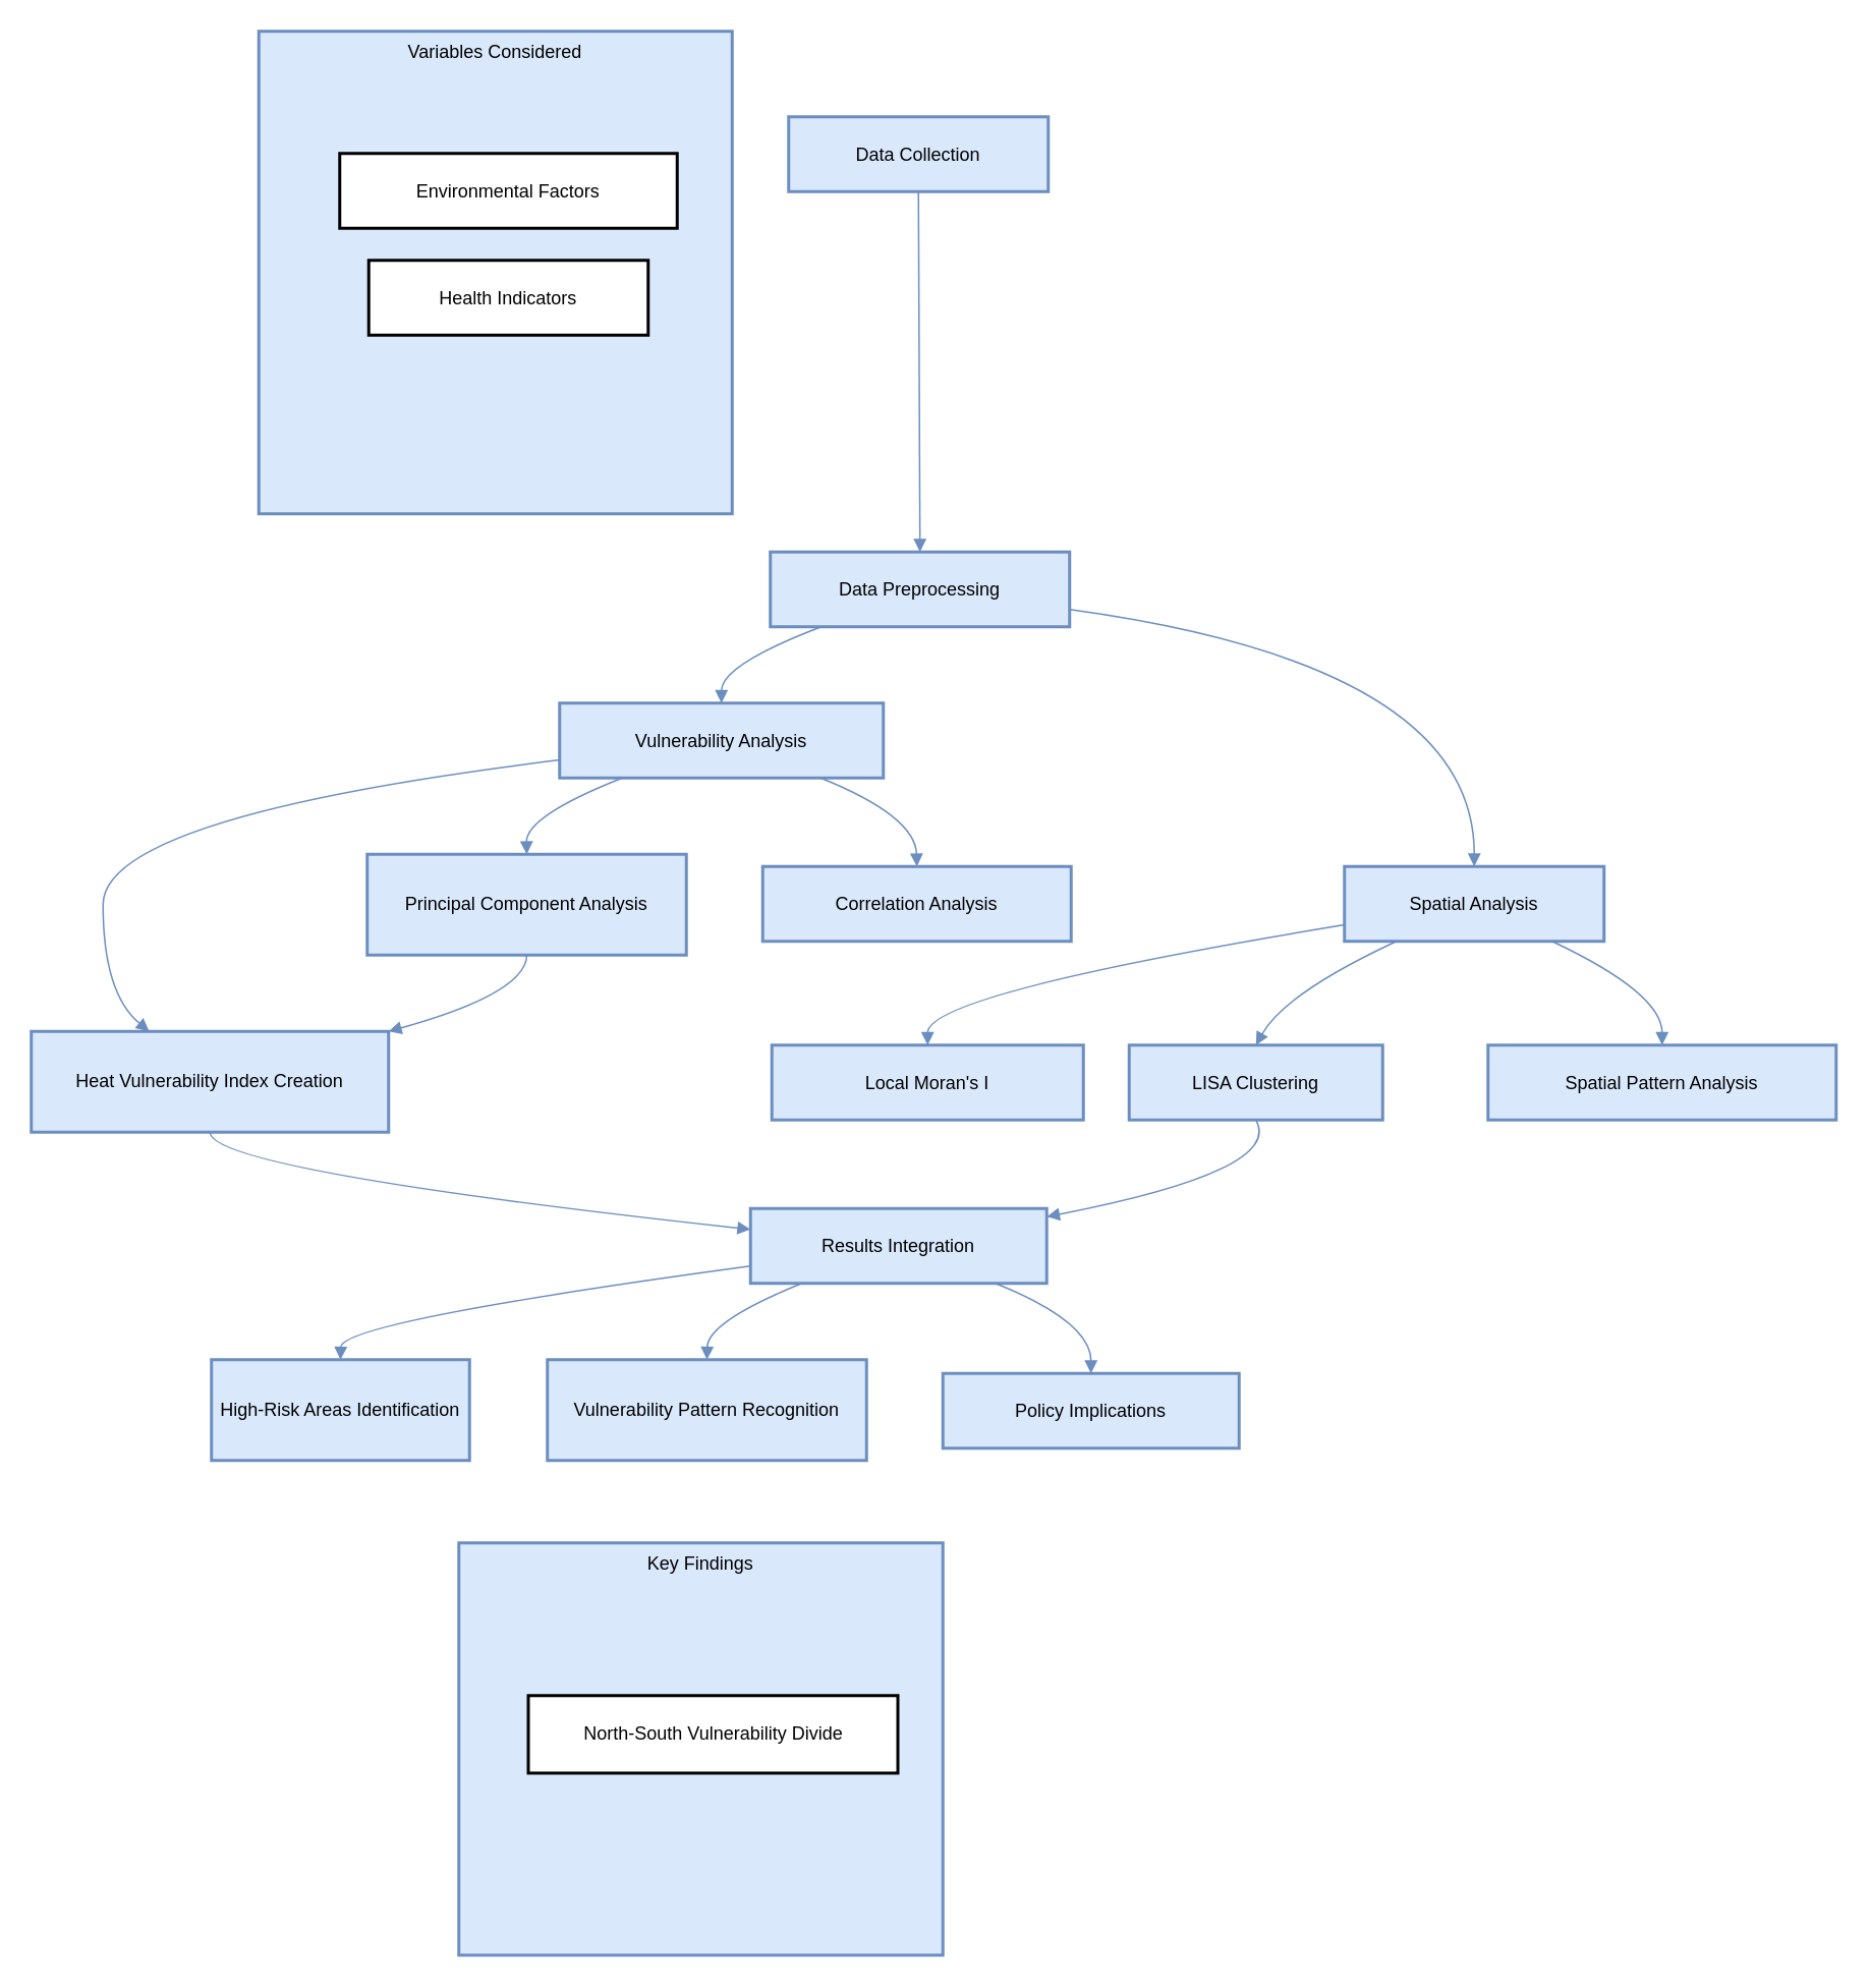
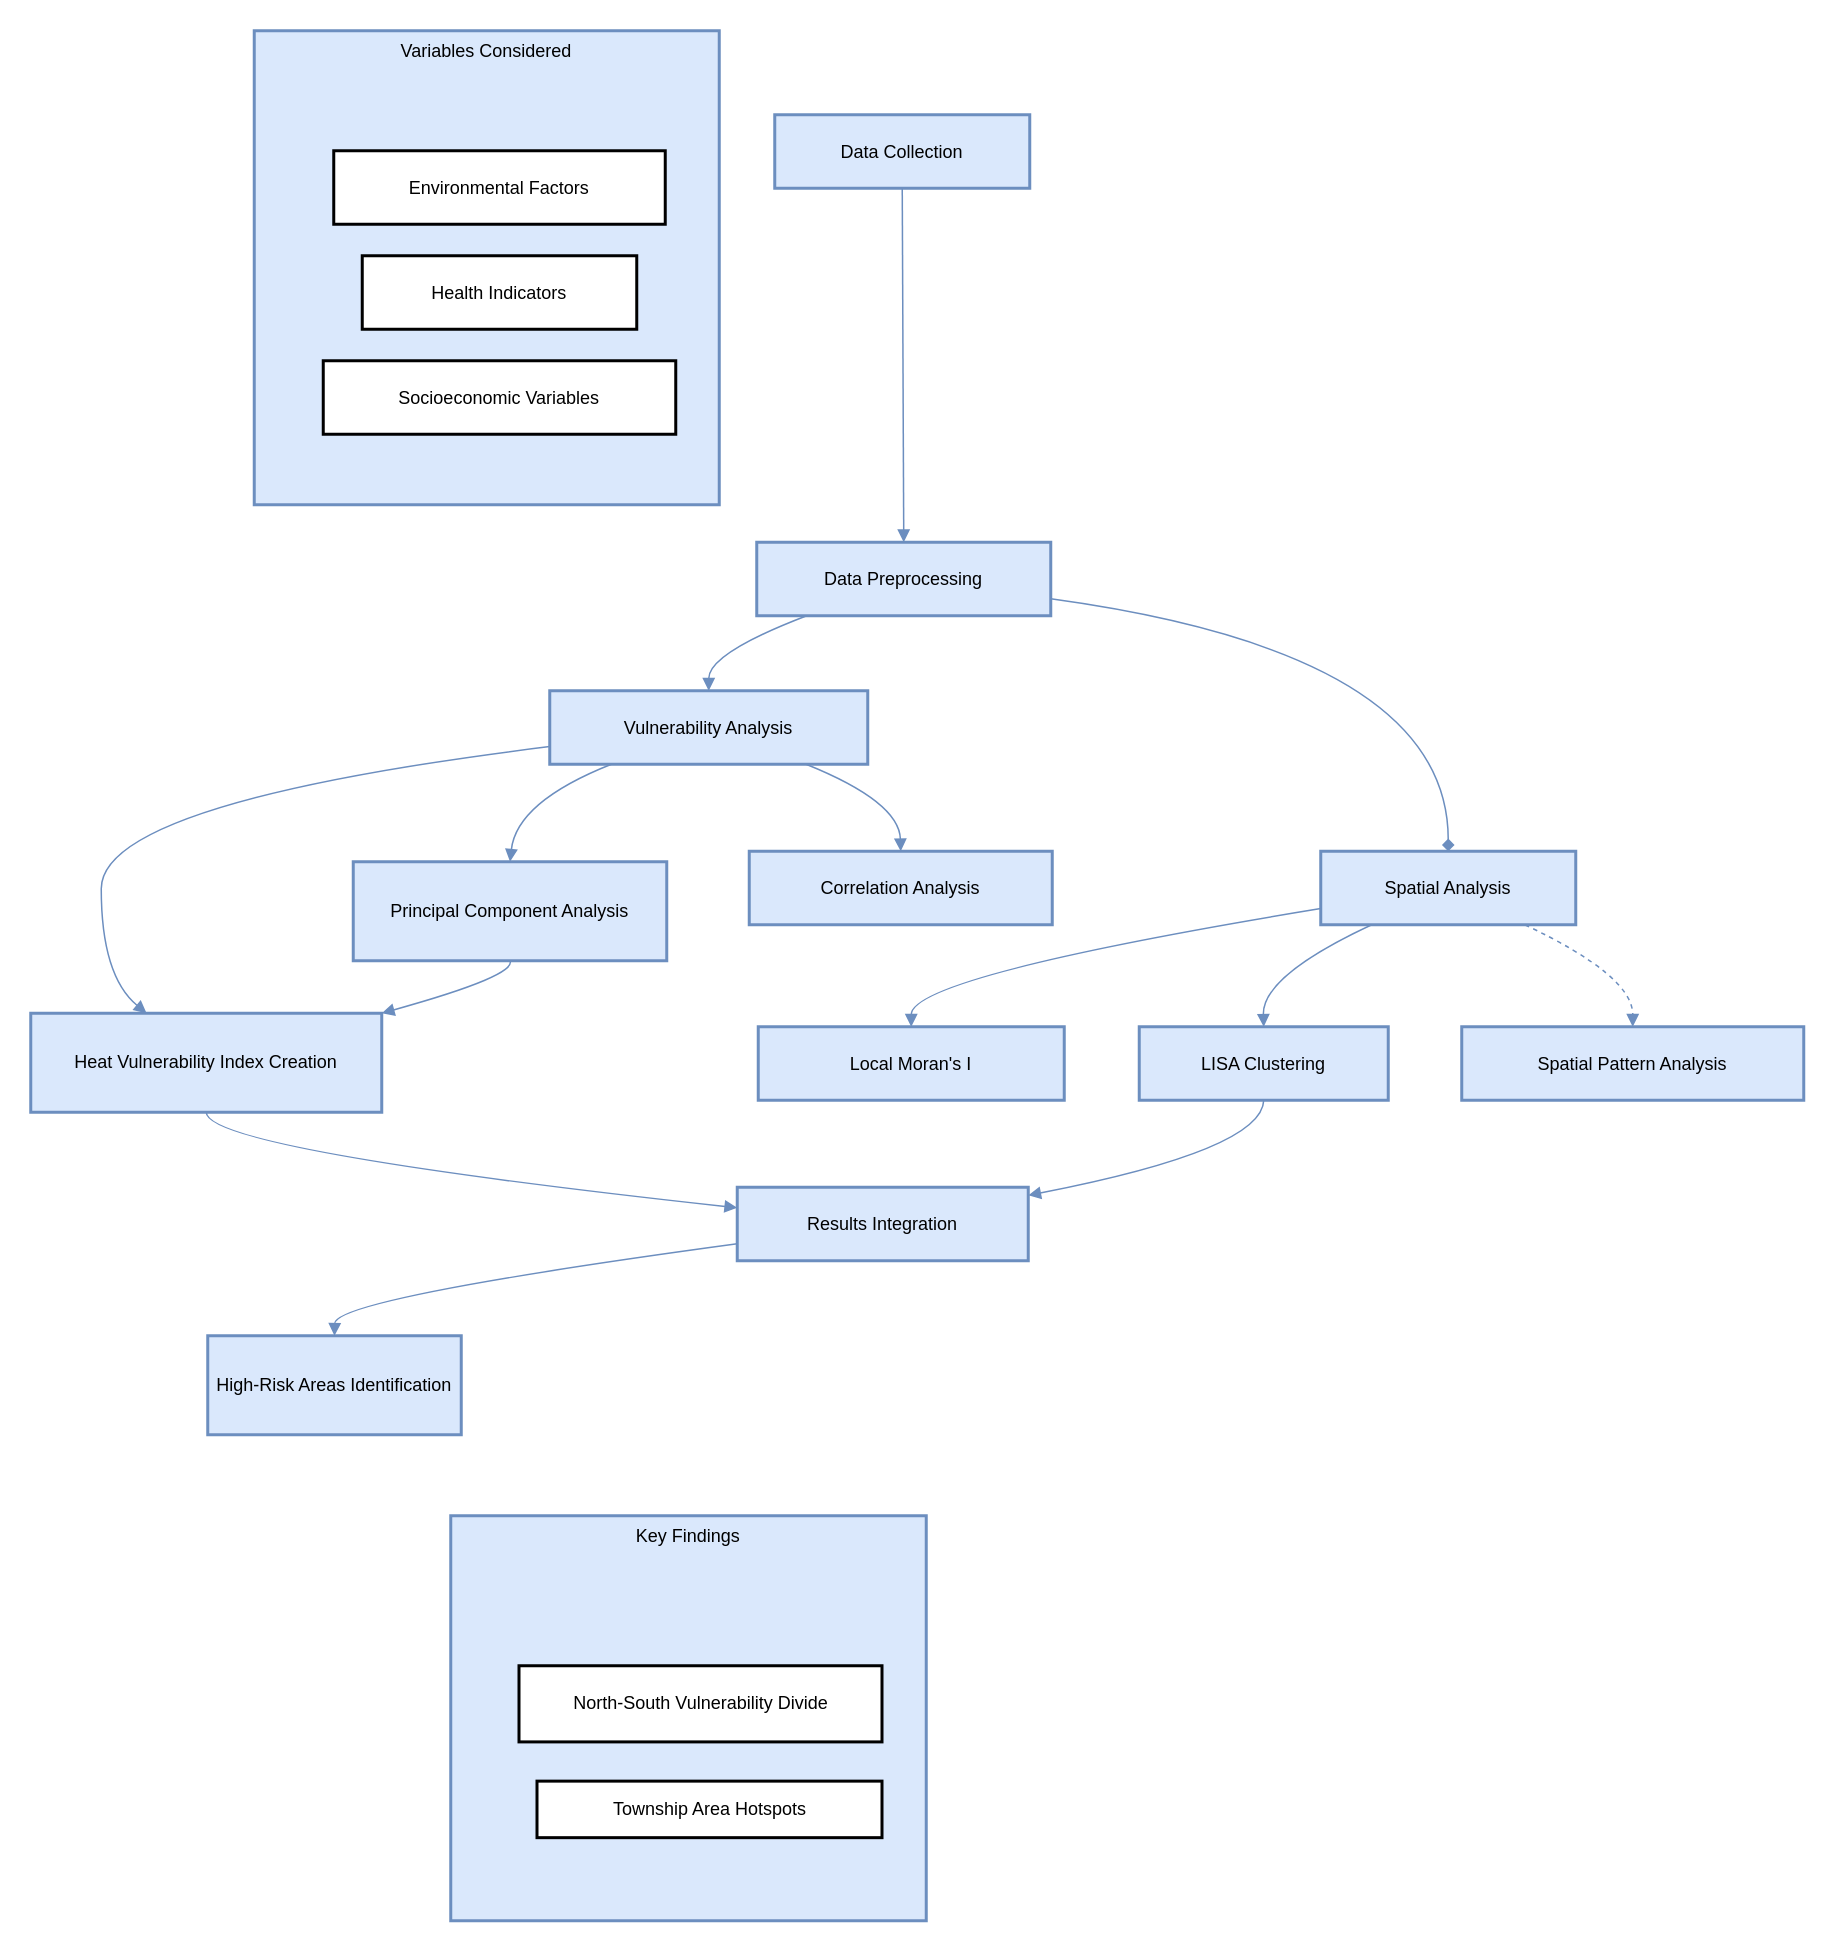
+ <mxCell id="8" value="Socioeconomic Variables" style="whiteSpace=wrap;strokeWidth=2;" vertex="1" parent="5"><mxGeometry x="46" y="220" width="235" height="49" as="geometry" /></mxCell>
- <mxCell id="25" value="" style="curved=1;startArrow=none;endArrow=block;exitX=1;exitY=0.77;entryX=0.5;entryY=0.01;rounded=0;fillColor=#dae8fc;strokeColor=#6c8ebf;" edge="1" parent="1" source="10" target="12"><mxGeometry relative="1" as="geometry"><Array as="points"><mxPoint x="965" y="435" /></Array></mxGeometry></mxCell>
+ <mxCell id="25" value="" style="curved=1;startArrow=none;endArrow=diamond;exitX=1;exitY=0.77;entryX=0.5;entryY=0.01;rounded=0;fillColor=#dae8fc;strokeColor=#6c8ebf;" edge="1" parent="1" source="10" target="12"><mxGeometry relative="1" as="geometry"><Array as="points"><mxPoint x="965" y="435" /></Array></mxGeometry></mxCell>
- <mxCell id="13" value="Principal Component Analysis" style="whiteSpace=wrap;strokeWidth=2;fillColor=#dae8fc;strokeColor=#6c8ebf;" vertex="1" parent="1"><mxGeometry x="240" y="559" width="209" height="66" as="geometry" /></mxCell>
+ <mxCell id="13" value="Principal Component Analysis" style="whiteSpace=wrap;strokeWidth=2;fillColor=#dae8fc;strokeColor=#6c8ebf;" vertex="1" parent="1"><mxGeometry x="235" y="574" width="209" height="66" as="geometry" /></mxCell>
- <mxCell id="32" value="" style="curved=1;startArrow=none;endArrow=block;exitX=0.8;exitY=1;entryX=0.5;entryY=-0.01;rounded=0;fillColor=#dae8fc;strokeColor=#6c8ebf;" edge="1" parent="1" source="12" target="18"><mxGeometry relative="1" as="geometry"><Array as="points"><mxPoint x="1088" y="650" /></Array></mxGeometry></mxCell>
+ <mxCell id="32" value="" style="curved=1;startArrow=none;endArrow=block;exitX=0.8;exitY=1;entryX=0.5;entryY=-0.01;rounded=0;fillColor=#dae8fc;strokeColor=#6c8ebf;dashed=1;" edge="1" parent="1" source="12" target="18"><mxGeometry relative="1" as="geometry"><Array as="points"><mxPoint x="1088" y="650" /></Array></mxGeometry></mxCell>
- <mxCell id="17" value="LISA Clustering" style="whiteSpace=wrap;strokeWidth=2;fillColor=#dae8fc;strokeColor=#6c8ebf;" vertex="1" parent="1"><mxGeometry x="739" y="684" width="166" height="49" as="geometry" /></mxCell>
+ <mxCell id="17" value="LISA Clustering" style="whiteSpace=wrap;strokeWidth=2;fillColor=#dae8fc;strokeColor=#6c8ebf;" vertex="1" parent="1"><mxGeometry x="759" y="684" width="166" height="49" as="geometry" /></mxCell>
- <mxCell id="36" value="" style="curved=1;startArrow=none;endArrow=block;exitX=0.18;exitY=0.99;entryX=0.5;entryY=0;rounded=0;fillColor=#dae8fc;strokeColor=#6c8ebf;" edge="1" parent="1" source="19" target="21"><mxGeometry relative="1" as="geometry"><Array as="points"><mxPoint x="463" y="865" /></Array></mxGeometry></mxCell>
- <mxCell id="37" value="" style="curved=1;startArrow=none;endArrow=block;exitX=0.82;exitY=0.99;entryX=0.5;entryY=-0.01;rounded=0;fillColor=#dae8fc;strokeColor=#6c8ebf;" edge="1" parent="1" source="19" target="22"><mxGeometry relative="1" as="geometry"><Array as="points"><mxPoint x="714" y="865" /></Array></mxGeometry></mxCell>
- <mxCell id="21" value="Vulnerability Pattern Recognition" style="whiteSpace=wrap;strokeWidth=2;fillColor=#dae8fc;strokeColor=#6c8ebf;" vertex="1" parent="1"><mxGeometry x="358" y="890" width="209" height="66" as="geometry" /></mxCell>
- <mxCell id="22" value="Policy Implications" style="whiteSpace=wrap;strokeWidth=2;fillColor=#dae8fc;strokeColor=#6c8ebf;" vertex="1" parent="1"><mxGeometry x="617" y="899" width="194" height="49" as="geometry" /></mxCell>
+ <mxCell id="4" value="Township Area Hotspots" style="whiteSpace=wrap;strokeWidth=2;" vertex="1" parent="2"><mxGeometry x="57.5" y="176.923" width="230" height="37.692" as="geometry" /></mxCell>
